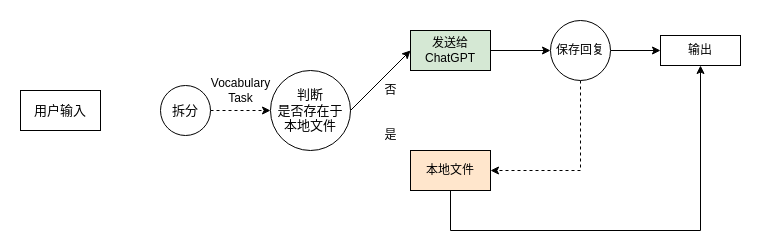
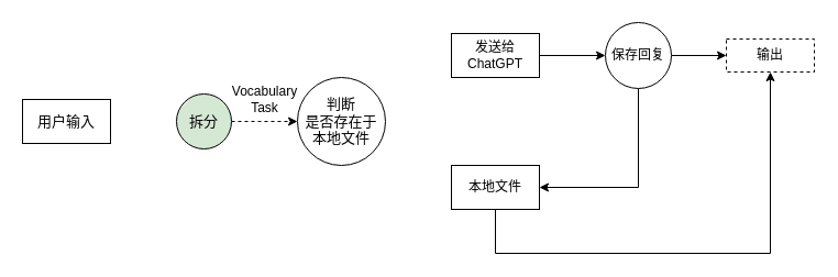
- <mxCell id="7" value="发送给ChatGPT" style="rounded=0;whiteSpace=wrap;html=1;fillColor=#d5e8d4;" vertex="1" parent="1"><mxGeometry x="410" y="30" width="80" height="40" as="geometry" /></mxCell>
+ <mxCell id="7" value="发送给ChatGPT" style="rounded=0;whiteSpace=wrap;html=1;" vertex="1" parent="1"><mxGeometry x="410" y="30" width="80" height="40" as="geometry" /></mxCell>
- <mxCell id="14" value="输出" style="whiteSpace=wrap;html=1;rounded=0;" vertex="1" parent="1"><mxGeometry x="660" y="35" width="80" height="30" as="geometry" /></mxCell>
+ <mxCell id="14" value="输出" style="whiteSpace=wrap;html=1;rounded=0;dashed=1;" vertex="1" parent="1"><mxGeometry x="660" y="35" width="80" height="30" as="geometry" /></mxCell>
- <mxCell id="10" value="" style="endArrow=classic;html=1;rounded=0;exitX=1;exitY=0.5;exitDx=0;exitDy=0;entryX=0;entryY=0.5;entryDx=0;entryDy=0;" edge="1" parent="1" source="5" target="7"><mxGeometry width="50" height="50" relative="1" as="geometry"><mxPoint x="400" y="210" as="sourcePoint" /><mxPoint x="450" y="160" as="targetPoint" /></mxGeometry></mxCell>
- <mxCell id="17" value="否" style="text;html=1;align=center;verticalAlign=middle;resizable=0;points=[];autosize=1;strokeColor=none;fillColor=none;" vertex="1" parent="1"><mxGeometry x="370" y="75" width="40" height="30" as="geometry" /></mxCell>
- <mxCell id="4" value="拆分" style="ellipse;whiteSpace=wrap;html=1;fontSize=13;rounded=0;strokeWidth=1;" vertex="1" parent="1"><mxGeometry x="160" y="85" width="50" height="50" as="geometry" /></mxCell>
+ <mxCell id="4" value="拆分" style="ellipse;whiteSpace=wrap;html=1;fontSize=13;rounded=0;strokeWidth=1;fillColor=#d5e8d4;" vertex="1" parent="1"><mxGeometry x="160" y="85" width="50" height="50" as="geometry" /></mxCell>
- <mxCell id="16" value="是" style="text;html=1;align=center;verticalAlign=middle;resizable=0;points=[];autosize=1;strokeColor=none;fillColor=none;" vertex="1" parent="1"><mxGeometry x="370" y="120" width="40" height="30" as="geometry" /></mxCell>
- <mxCell id="11" style="edgeStyle=orthogonalEdgeStyle;rounded=0;orthogonalLoop=1;jettySize=auto;html=1;entryX=1;entryY=0.5;entryDx=0;entryDy=0;dashed=1;" edge="1" parent="1" source="13" target="9"><mxGeometry relative="1" as="geometry"><Array as="points"><mxPoint x="580" y="170" /></Array></mxGeometry></mxCell>
+ <mxCell id="11" style="edgeStyle=orthogonalEdgeStyle;rounded=0;orthogonalLoop=1;jettySize=auto;html=1;entryX=1;entryY=0.5;entryDx=0;entryDy=0;" edge="1" parent="1" source="13" target="9"><mxGeometry relative="1" as="geometry"><Array as="points"><mxPoint x="580" y="170" /></Array></mxGeometry></mxCell>
- <mxCell id="9" value="本地文件" style="rounded=0;whiteSpace=wrap;html=1;fillColor=#ffe6cc;" vertex="1" parent="1"><mxGeometry x="410" y="150" width="80" height="40" as="geometry" /></mxCell>
+ <mxCell id="9" value="本地文件" style="rounded=0;whiteSpace=wrap;html=1;" vertex="1" parent="1"><mxGeometry x="410" y="150" width="80" height="40" as="geometry" /></mxCell>
